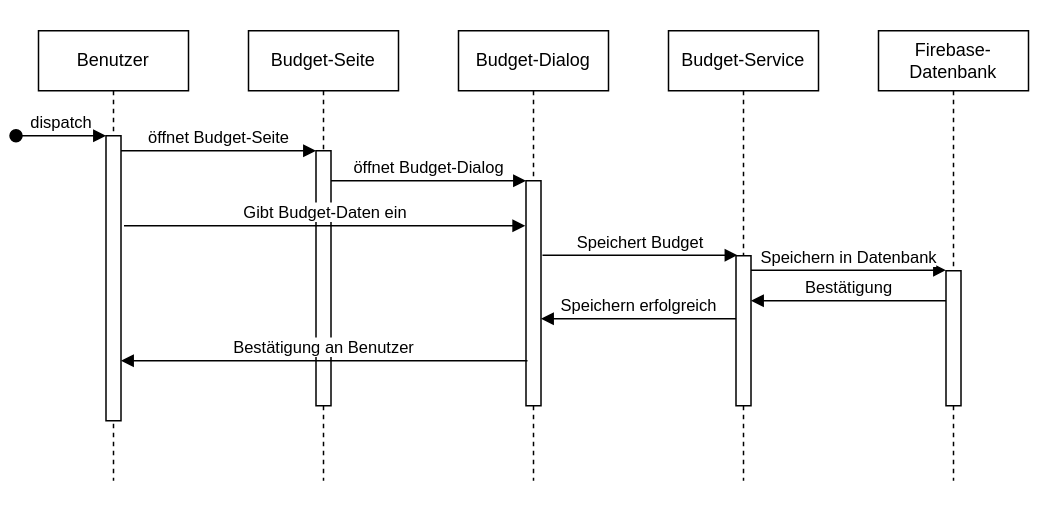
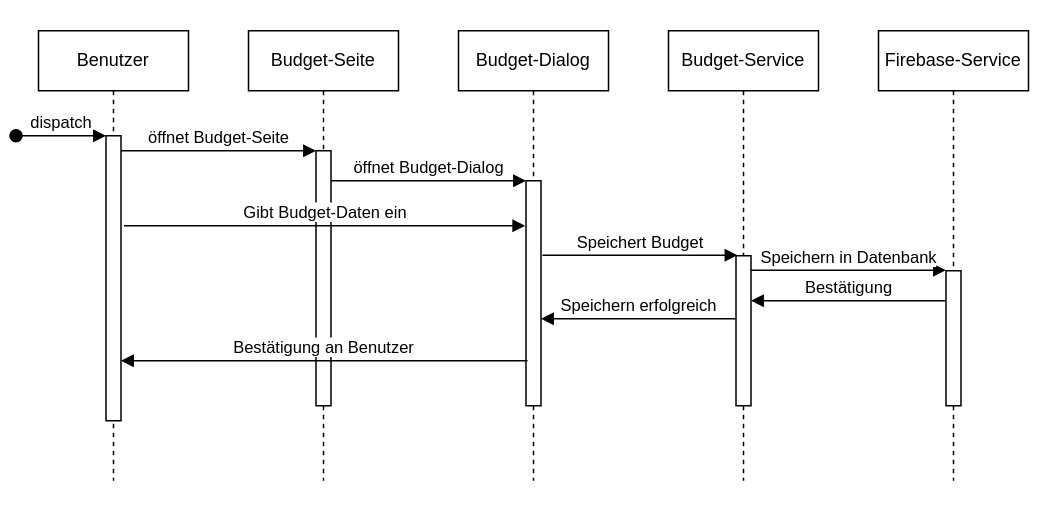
- <mxCell id="12" value="Firebase-Datenbank" style="shape=umlLifeline;perimeter=lifelinePerimeter;whiteSpace=wrap;html=1;container=0;dropTarget=0;collapsible=0;recursiveResize=0;outlineConnect=0;portConstraint=eastwest;newEdgeStyle={&quot;edgeStyle&quot;:&quot;elbowEdgeStyle&quot;,&quot;elbow&quot;:&quot;vertical&quot;,&quot;curved&quot;:0,&quot;rounded&quot;:0};" vertex="1" parent="1"><mxGeometry x="580" y="20" width="100" height="300" as="geometry" /></mxCell>
+ <mxCell id="12" value="Firebase-Service" style="shape=umlLifeline;perimeter=lifelinePerimeter;whiteSpace=wrap;html=1;container=0;dropTarget=0;collapsible=0;recursiveResize=0;outlineConnect=0;portConstraint=eastwest;newEdgeStyle={&quot;edgeStyle&quot;:&quot;elbowEdgeStyle&quot;,&quot;elbow&quot;:&quot;vertical&quot;,&quot;curved&quot;:0,&quot;rounded&quot;:0};" vertex="1" parent="1"><mxGeometry x="580" y="20" width="100" height="300" as="geometry" /></mxCell>
